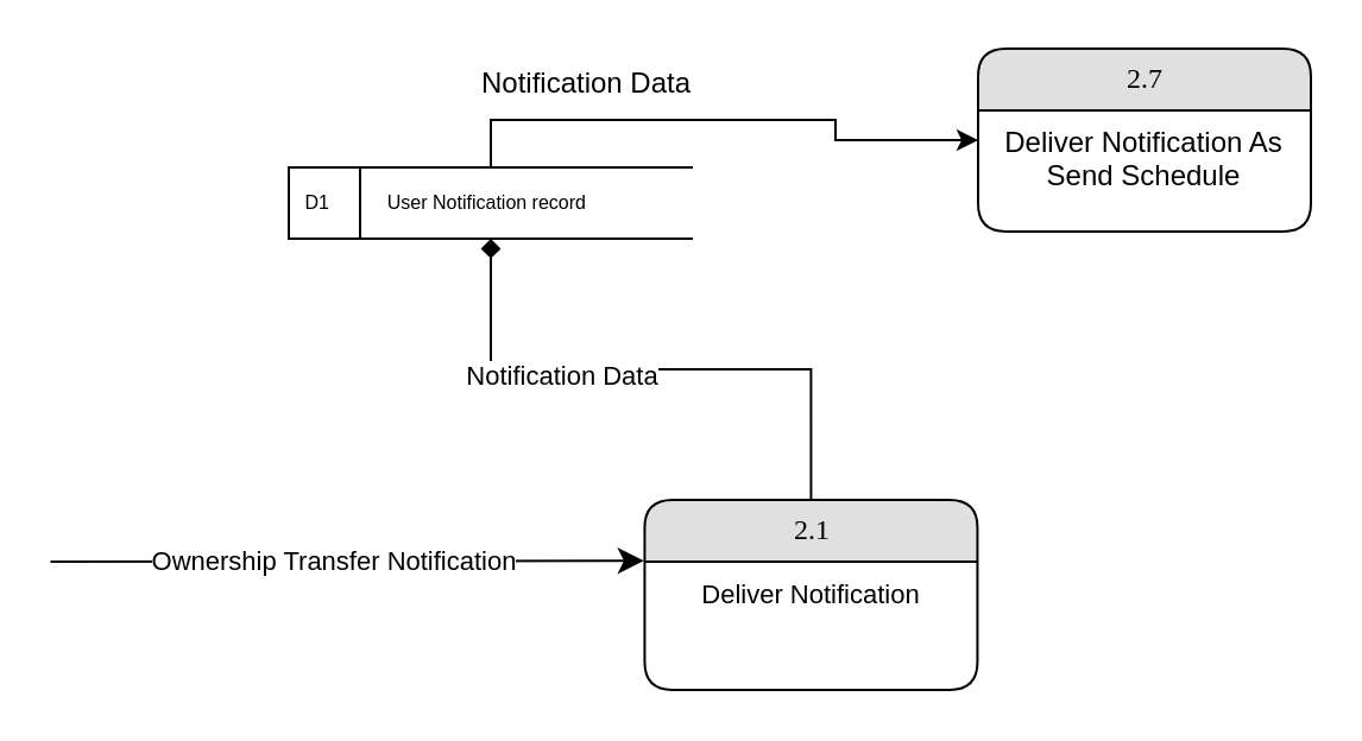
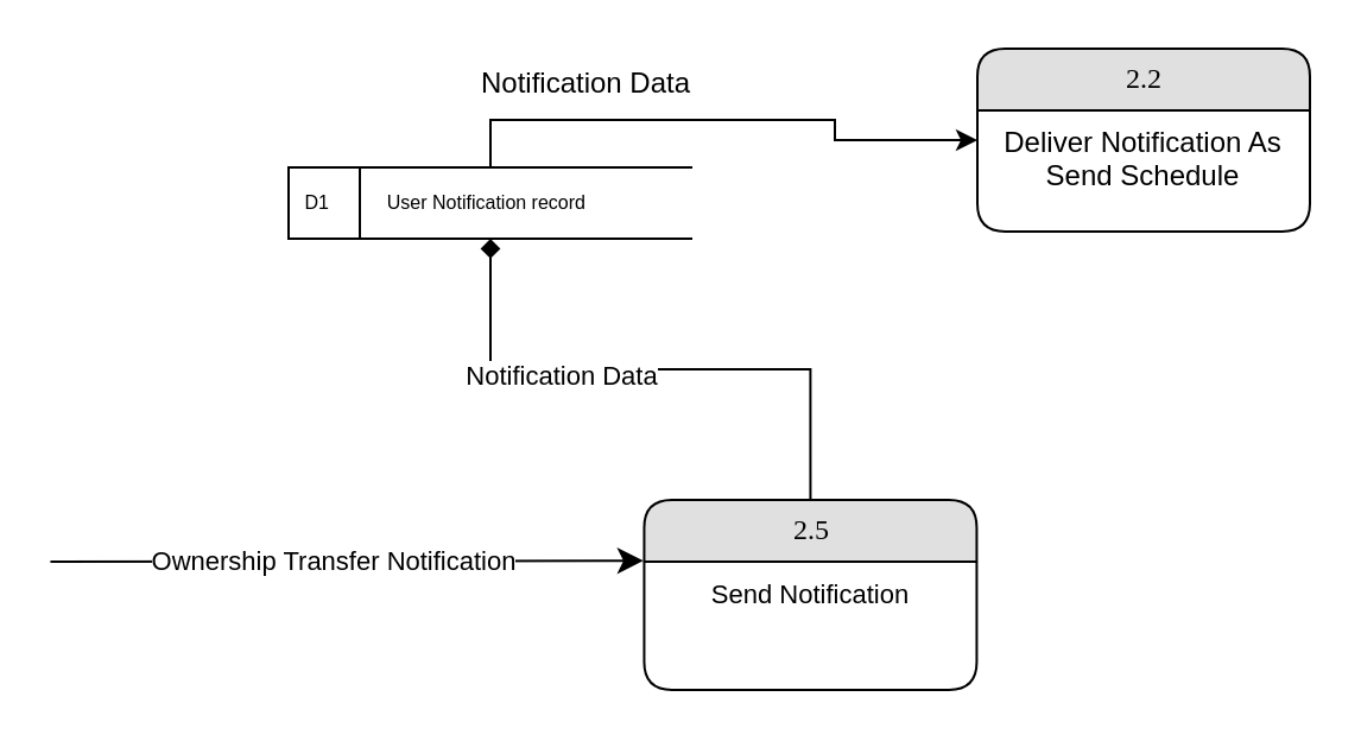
- <mxCell id="10" value="2.7" style="swimlane;html=1;fontStyle=0;childLayout=stackLayout;horizontal=1;startSize=26;fillColor=#e0e0e0;horizontalStack=0;resizeParent=1;resizeLast=0;collapsible=1;marginBottom=0;swimlaneFillColor=#ffffff;align=center;rounded=1;shadow=0;comic=0;labelBackgroundColor=none;strokeWidth=1;fontFamily=Verdana;fontSize=12" vertex="1" parent="1"><mxGeometry x="411" y="20" width="140" height="77" as="geometry" /></mxCell>
+ <mxCell id="10" value="2.2" style="swimlane;html=1;fontStyle=0;childLayout=stackLayout;horizontal=1;startSize=26;fillColor=#e0e0e0;horizontalStack=0;resizeParent=1;resizeLast=0;collapsible=1;marginBottom=0;swimlaneFillColor=#ffffff;align=center;rounded=1;shadow=0;comic=0;labelBackgroundColor=none;strokeWidth=1;fontFamily=Verdana;fontSize=12" vertex="1" parent="1"><mxGeometry x="411" y="20" width="140" height="77" as="geometry" /></mxCell>
- <mxCell id="6" value="2.1" style="swimlane;html=1;fontStyle=0;childLayout=stackLayout;horizontal=1;startSize=26;fillColor=#e0e0e0;horizontalStack=0;resizeParent=1;resizeLast=0;collapsible=1;marginBottom=0;swimlaneFillColor=#ffffff;align=center;rounded=1;shadow=0;comic=0;labelBackgroundColor=none;strokeWidth=1;fontFamily=Verdana;fontSize=12" vertex="1" parent="1"><mxGeometry x="270.72" y="210" width="140" height="80" as="geometry" /></mxCell>
+ <mxCell id="6" value="2.5" style="swimlane;html=1;fontStyle=0;childLayout=stackLayout;horizontal=1;startSize=26;fillColor=#e0e0e0;horizontalStack=0;resizeParent=1;resizeLast=0;collapsible=1;marginBottom=0;swimlaneFillColor=#ffffff;align=center;rounded=1;shadow=0;comic=0;labelBackgroundColor=none;strokeWidth=1;fontFamily=Verdana;fontSize=12" vertex="1" parent="1"><mxGeometry x="270.72" y="210" width="140" height="80" as="geometry" /></mxCell>
- <mxCell id="7" value="&lt;font style=&quot;font-size: 11px;&quot;&gt;Deliver Notification&lt;/font&gt;" style="text;html=1;strokeColor=none;fillColor=none;spacingLeft=4;spacingRight=4;whiteSpace=wrap;overflow=hidden;rotatable=0;points=[[0,0.5],[1,0.5]];portConstraint=eastwest;align=center;" vertex="1" parent="6"><mxGeometry y="26" width="140" height="54" as="geometry" /></mxCell>
+ <mxCell id="7" value="&lt;font style=&quot;font-size: 11px;&quot;&gt;Send Notification&lt;/font&gt;" style="text;html=1;strokeColor=none;fillColor=none;spacingLeft=4;spacingRight=4;whiteSpace=wrap;overflow=hidden;rotatable=0;points=[[0,0.5],[1,0.5]];portConstraint=eastwest;align=center;" vertex="1" parent="6"><mxGeometry y="26" width="140" height="54" as="geometry" /></mxCell>
